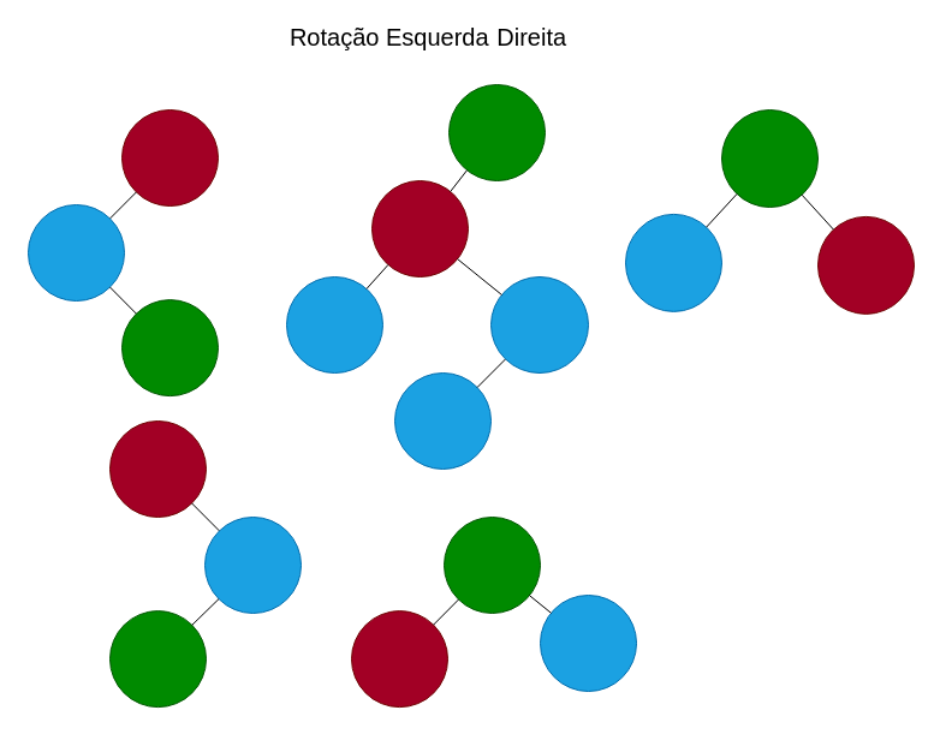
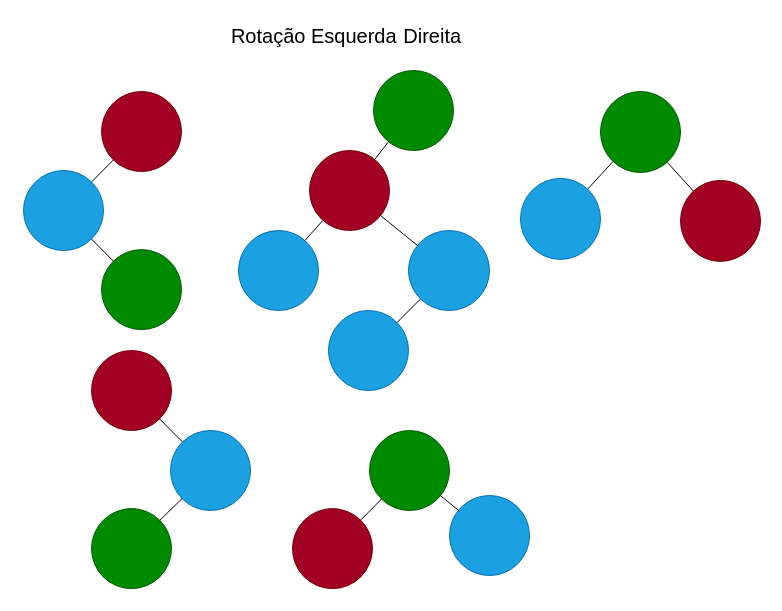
- <mxCell id="16" value="&lt;font style=&quot;font-size: 20px&quot;&gt;Rotação Esquerda&lt;/font&gt;&amp;nbsp;&amp;nbsp;&lt;span style=&quot;font-size: 20px&quot;&gt;Direita&lt;/span&gt;" style="text;html=1;strokeColor=none;fillColor=none;align=center;verticalAlign=middle;whiteSpace=wrap;rounded=0;" parent="1" vertex="1"><mxGeometry x="30" y="15" width="652" height="30" as="geometry" /></mxCell>
+ <mxCell id="16" value="&lt;font style=&quot;font-size: 20px&quot;&gt;Rotação Esquerda&lt;/font&gt;&amp;nbsp;&amp;nbsp;&lt;span style=&quot;font-size: 20px&quot;&gt;Direita&lt;/span&gt;" style="text;html=1;strokeColor=none;fillColor=none;align=center;verticalAlign=middle;whiteSpace=wrap;rounded=0;" parent="1" vertex="1"><mxGeometry x="20" y="20" width="652" height="30" as="geometry" /></mxCell>
